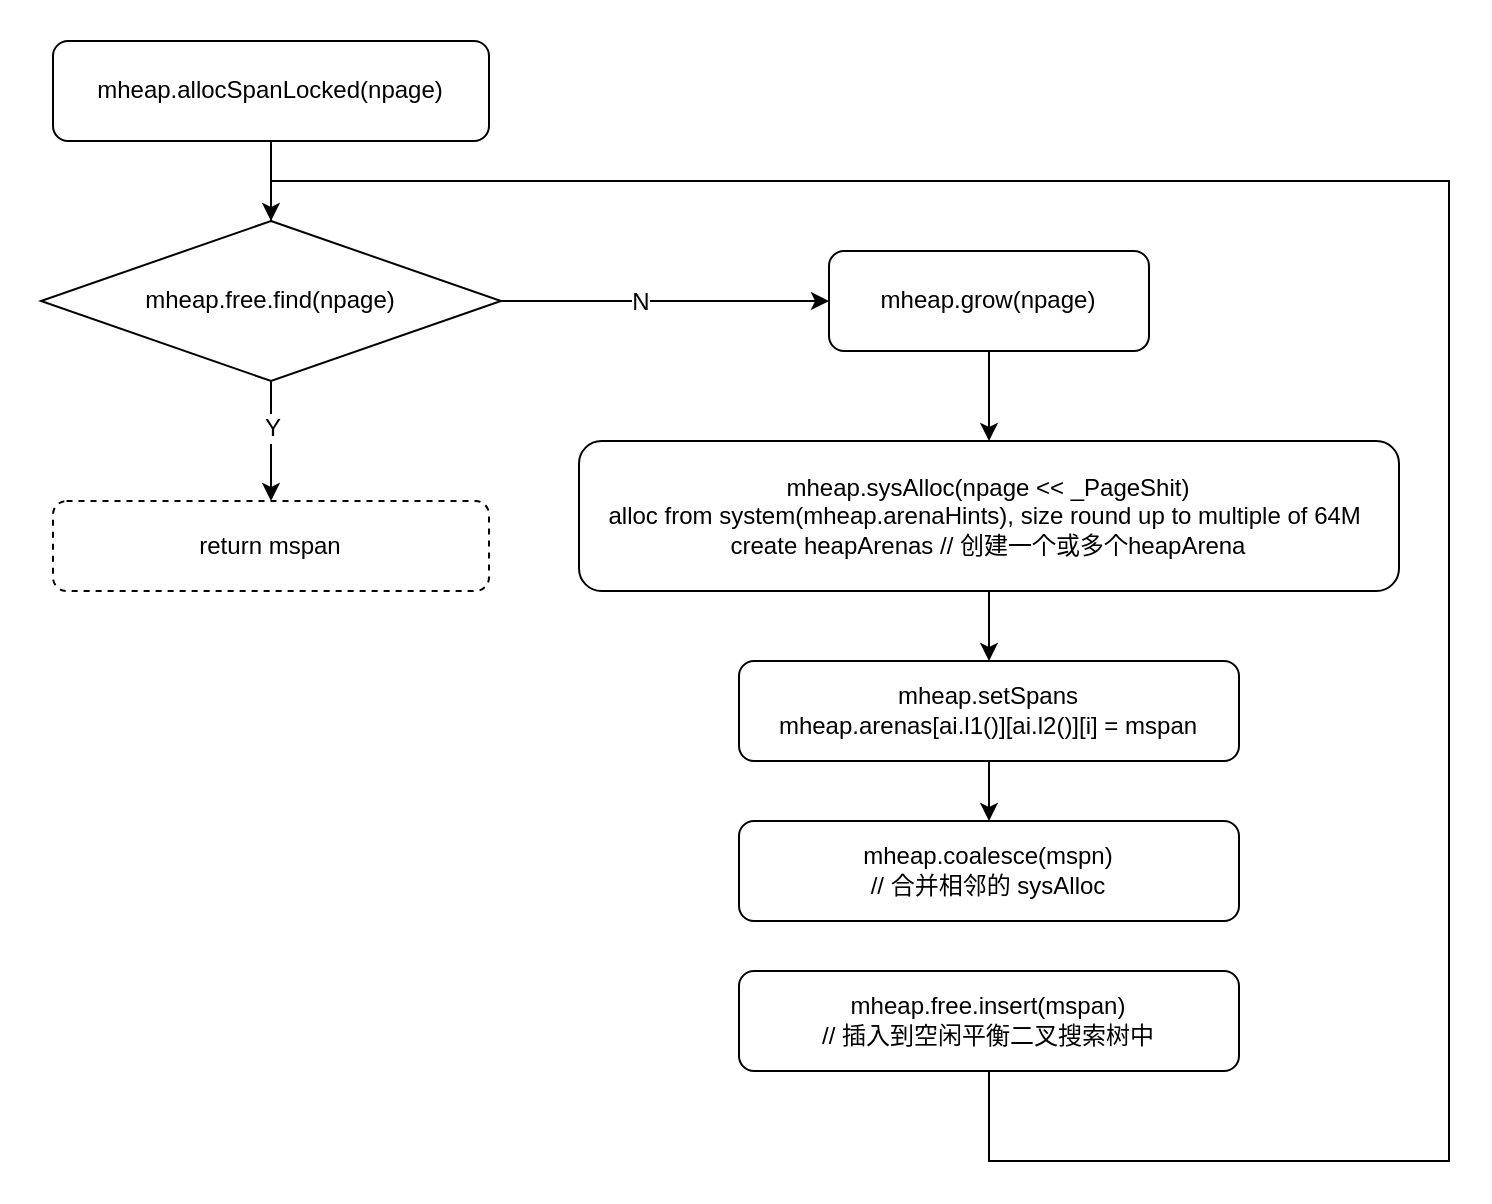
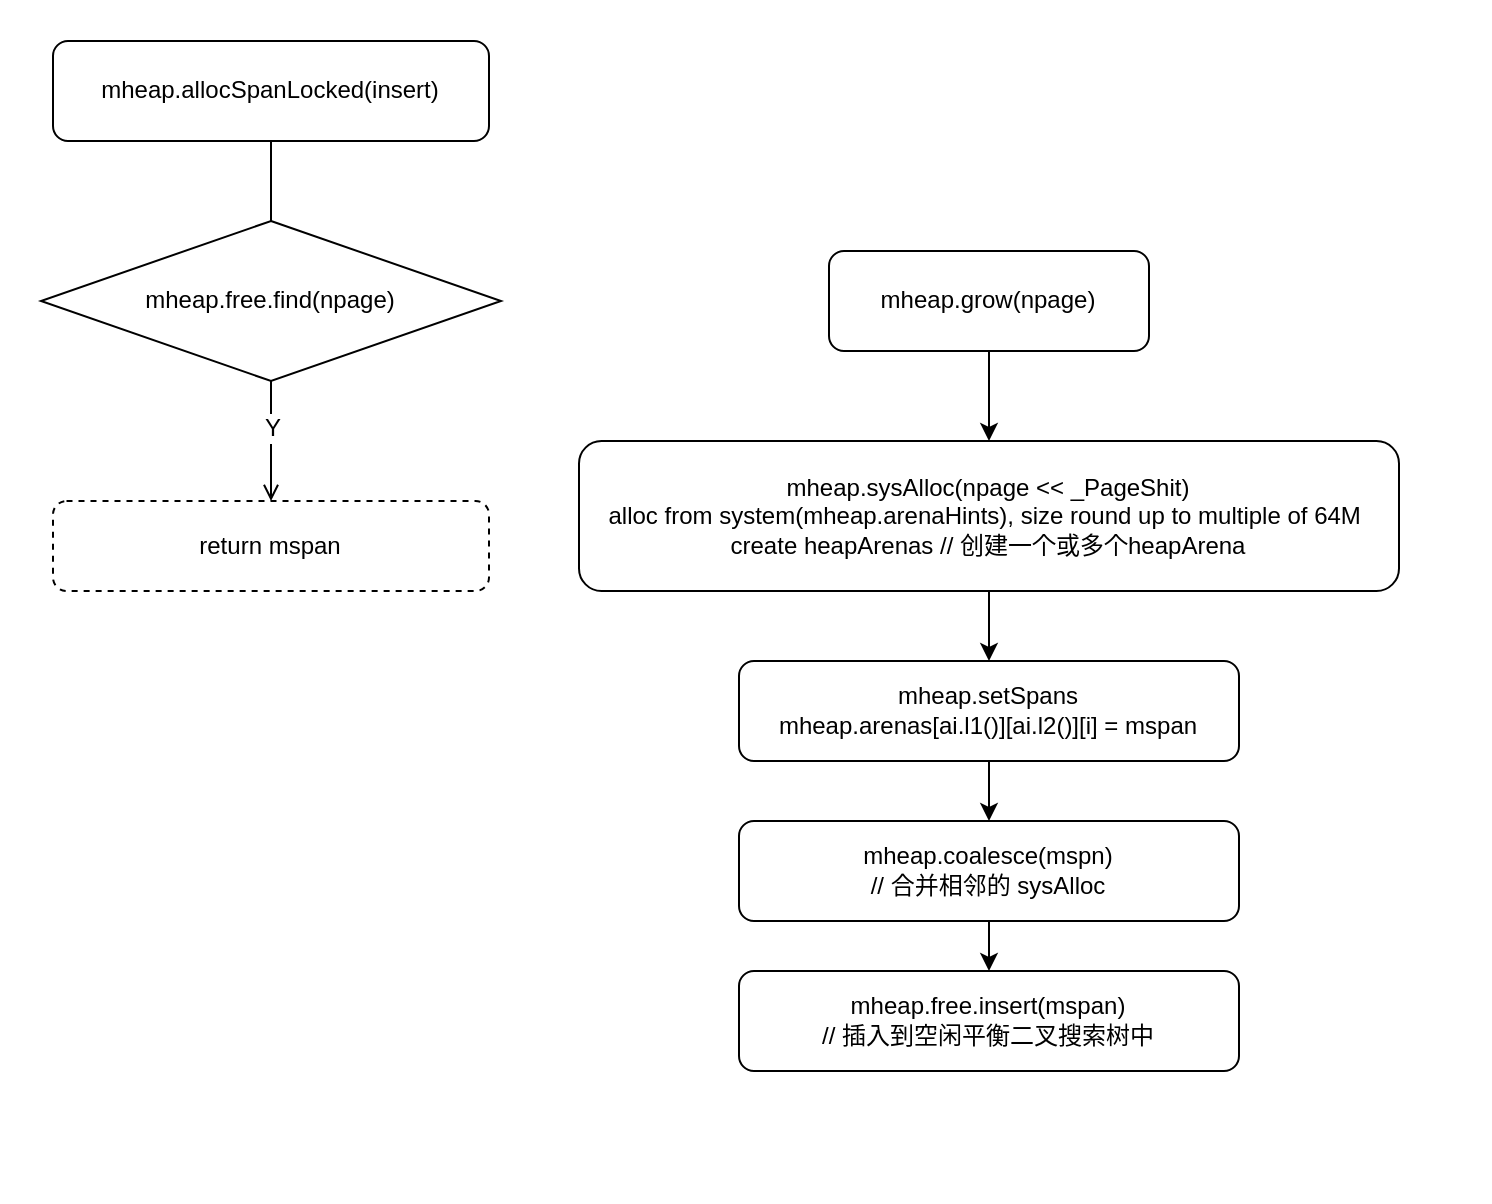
- <mxCell id="2" value="mheap.allocSpanLocked(npage)" style="rounded=1;whiteSpace=wrap;html=1;" parent="1" vertex="1"><mxGeometry x="26" y="20" width="218" height="50" as="geometry" /></mxCell>
+ <mxCell id="2" value="mheap.allocSpanLocked(insert)" style="rounded=1;whiteSpace=wrap;html=1;" parent="1" vertex="1"><mxGeometry x="26" y="20" width="218" height="50" as="geometry" /></mxCell>
- <mxCell id="9" style="edgeStyle=orthogonalEdgeStyle;rounded=0;orthogonalLoop=1;jettySize=auto;html=1;entryX=0;entryY=0.5;entryDx=0;entryDy=0;" parent="1" source="11" target="14" edge="1"><mxGeometry relative="1" as="geometry" /></mxCell>
- <mxCell id="10" value="N" style="text;html=1;align=center;verticalAlign=middle;resizable=0;points=[];;labelBackgroundColor=#ffffff;" parent="9" vertex="1" connectable="0"><mxGeometry x="-0.156" relative="1" as="geometry"><mxPoint as="offset" /></mxGeometry></mxCell>
- <mxCell id="12" style="edgeStyle=orthogonalEdgeStyle;rounded=0;orthogonalLoop=1;jettySize=auto;html=1;entryX=0.5;entryY=0;entryDx=0;entryDy=0;exitX=0.5;exitY=1;exitDx=0;exitDy=0;" parent="1" source="19" target="11" edge="1"><mxGeometry relative="1" as="geometry"><Array as="points"><mxPoint x="494" y="580" /><mxPoint x="724" y="580" /><mxPoint x="724" y="90" /><mxPoint x="135" y="90" /></Array></mxGeometry></mxCell>
- <mxCell id="5" style="edgeStyle=orthogonalEdgeStyle;rounded=0;orthogonalLoop=1;jettySize=auto;html=1;entryX=0.5;entryY=0;entryDx=0;entryDy=0;" parent="1" source="11" target="3" edge="1"><mxGeometry relative="1" as="geometry"><mxPoint x="135" y="180" as="sourcePoint" /></mxGeometry></mxCell>
+ <mxCell id="5" style="edgeStyle=orthogonalEdgeStyle;rounded=0;orthogonalLoop=1;jettySize=auto;html=1;entryX=0.5;entryY=0;entryDx=0;entryDy=0;endArrow=open;" parent="1" source="11" target="3" edge="1"><mxGeometry relative="1" as="geometry"><mxPoint x="135" y="180" as="sourcePoint" /></mxGeometry></mxCell>
+ <mxCell id="17" style="edgeStyle=orthogonalEdgeStyle;rounded=0;orthogonalLoop=1;jettySize=auto;html=1;" parent="1" source="18" target="19" edge="1"><mxGeometry relative="1" as="geometry" /></mxCell>
